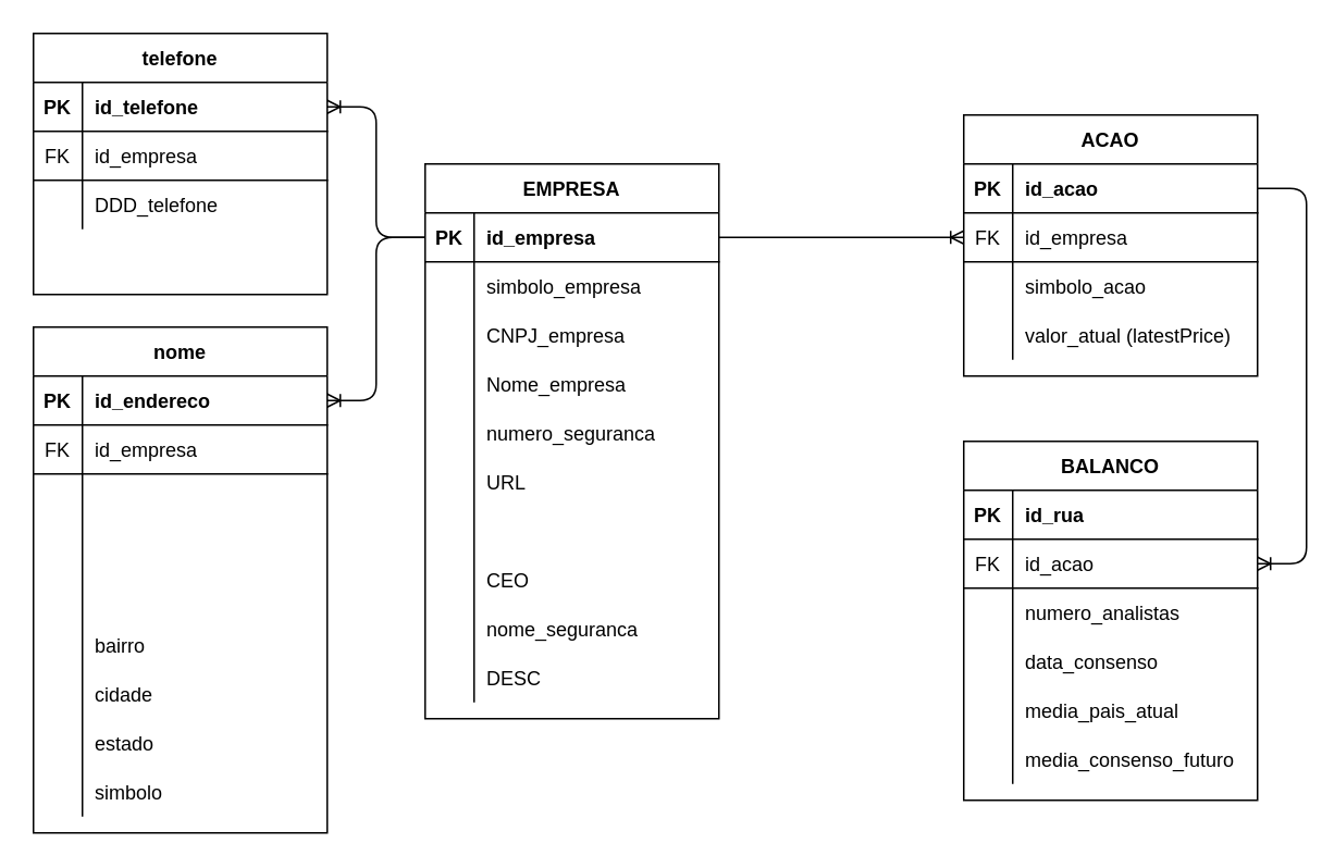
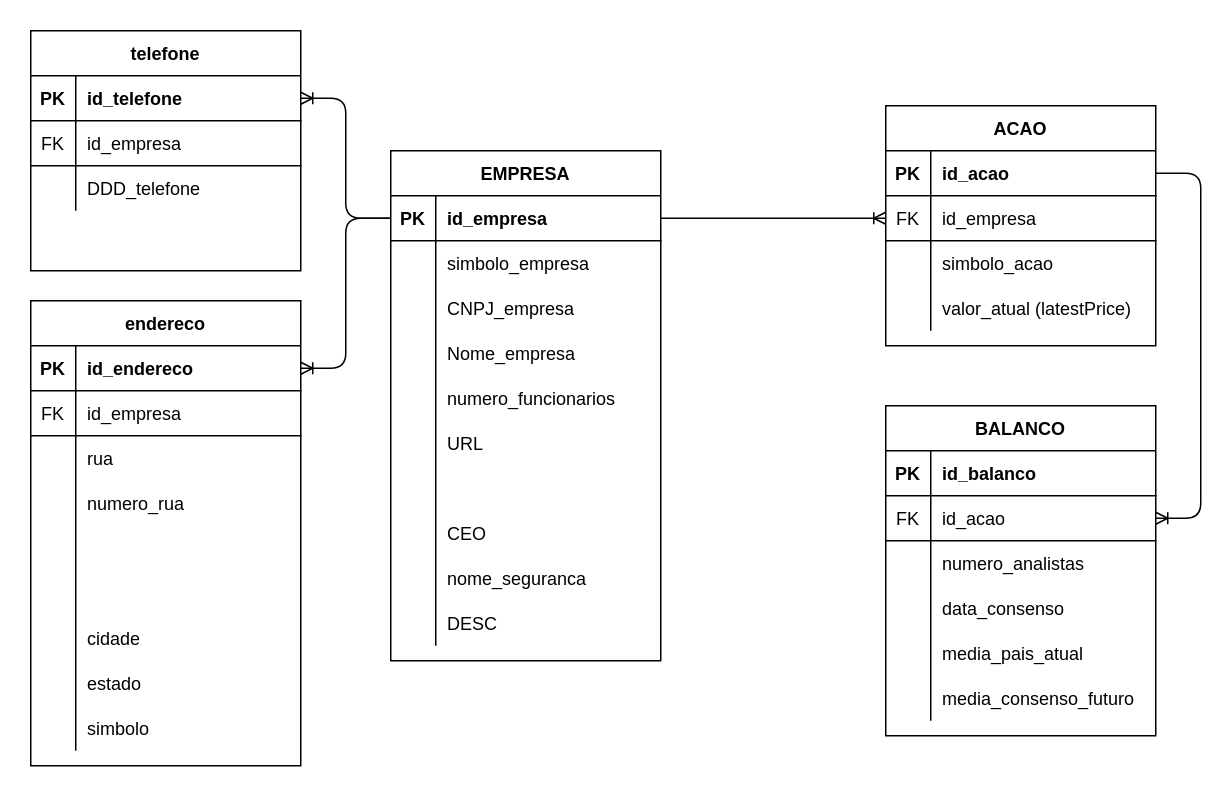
- <mxCell id="66" value="nome" style="shape=table;startSize=30;container=1;collapsible=1;childLayout=tableLayout;fixedRows=1;rowLines=0;fontStyle=1;align=center;resizeLast=1;" parent="1" vertex="1"><mxGeometry x="20" y="200" width="180" height="310" as="geometry" /></mxCell>
+ <mxCell id="66" value="endereco" style="shape=table;startSize=30;container=1;collapsible=1;childLayout=tableLayout;fixedRows=1;rowLines=0;fontStyle=1;align=center;resizeLast=1;" parent="1" vertex="1"><mxGeometry x="20" y="200" width="180" height="310" as="geometry" /></mxCell>
- <mxCell id="17" value="numero_seguranca" style="shape=partialRectangle;connectable=0;fillColor=none;top=0;left=0;bottom=0;right=0;align=left;spacingLeft=6;overflow=hidden;" parent="15" vertex="1"><mxGeometry x="30" width="150" height="30" as="geometry" /></mxCell>
+ <mxCell id="17" value="numero_funcionarios" style="shape=partialRectangle;connectable=0;fillColor=none;top=0;left=0;bottom=0;right=0;align=left;spacingLeft=6;overflow=hidden;" parent="15" vertex="1"><mxGeometry x="30" width="150" height="30" as="geometry" /></mxCell>
+ <mxCell id="75" value="rua" style="shape=partialRectangle;connectable=0;fillColor=none;top=0;left=0;bottom=0;right=0;align=left;spacingLeft=6;overflow=hidden;" parent="73" vertex="1"><mxGeometry x="30" width="150" height="30" as="geometry" /></mxCell>
- <mxCell id="49" value="id_rua" style="shape=partialRectangle;connectable=0;fillColor=none;top=0;left=0;bottom=0;right=0;align=left;spacingLeft=6;fontStyle=1;overflow=hidden;" parent="47" vertex="1"><mxGeometry x="30" width="150" height="30" as="geometry" /></mxCell>
+ <mxCell id="49" value="id_balanco" style="shape=partialRectangle;connectable=0;fillColor=none;top=0;left=0;bottom=0;right=0;align=left;spacingLeft=6;fontStyle=1;overflow=hidden;" parent="47" vertex="1"><mxGeometry x="30" width="150" height="30" as="geometry" /></mxCell>
+ <mxCell id="78" value="numero_rua" style="shape=partialRectangle;connectable=0;fillColor=none;top=0;left=0;bottom=0;right=0;align=left;spacingLeft=6;overflow=hidden;" parent="76" vertex="1"><mxGeometry x="30" width="150" height="30" as="geometry" /></mxCell>
- <mxCell id="83" value="bairro" style="shape=partialRectangle;connectable=0;fillColor=none;top=0;left=0;bottom=0;right=0;align=left;spacingLeft=6;overflow=hidden;" parent="81" vertex="1"><mxGeometry x="30" width="150" height="30" as="geometry" /></mxCell>
